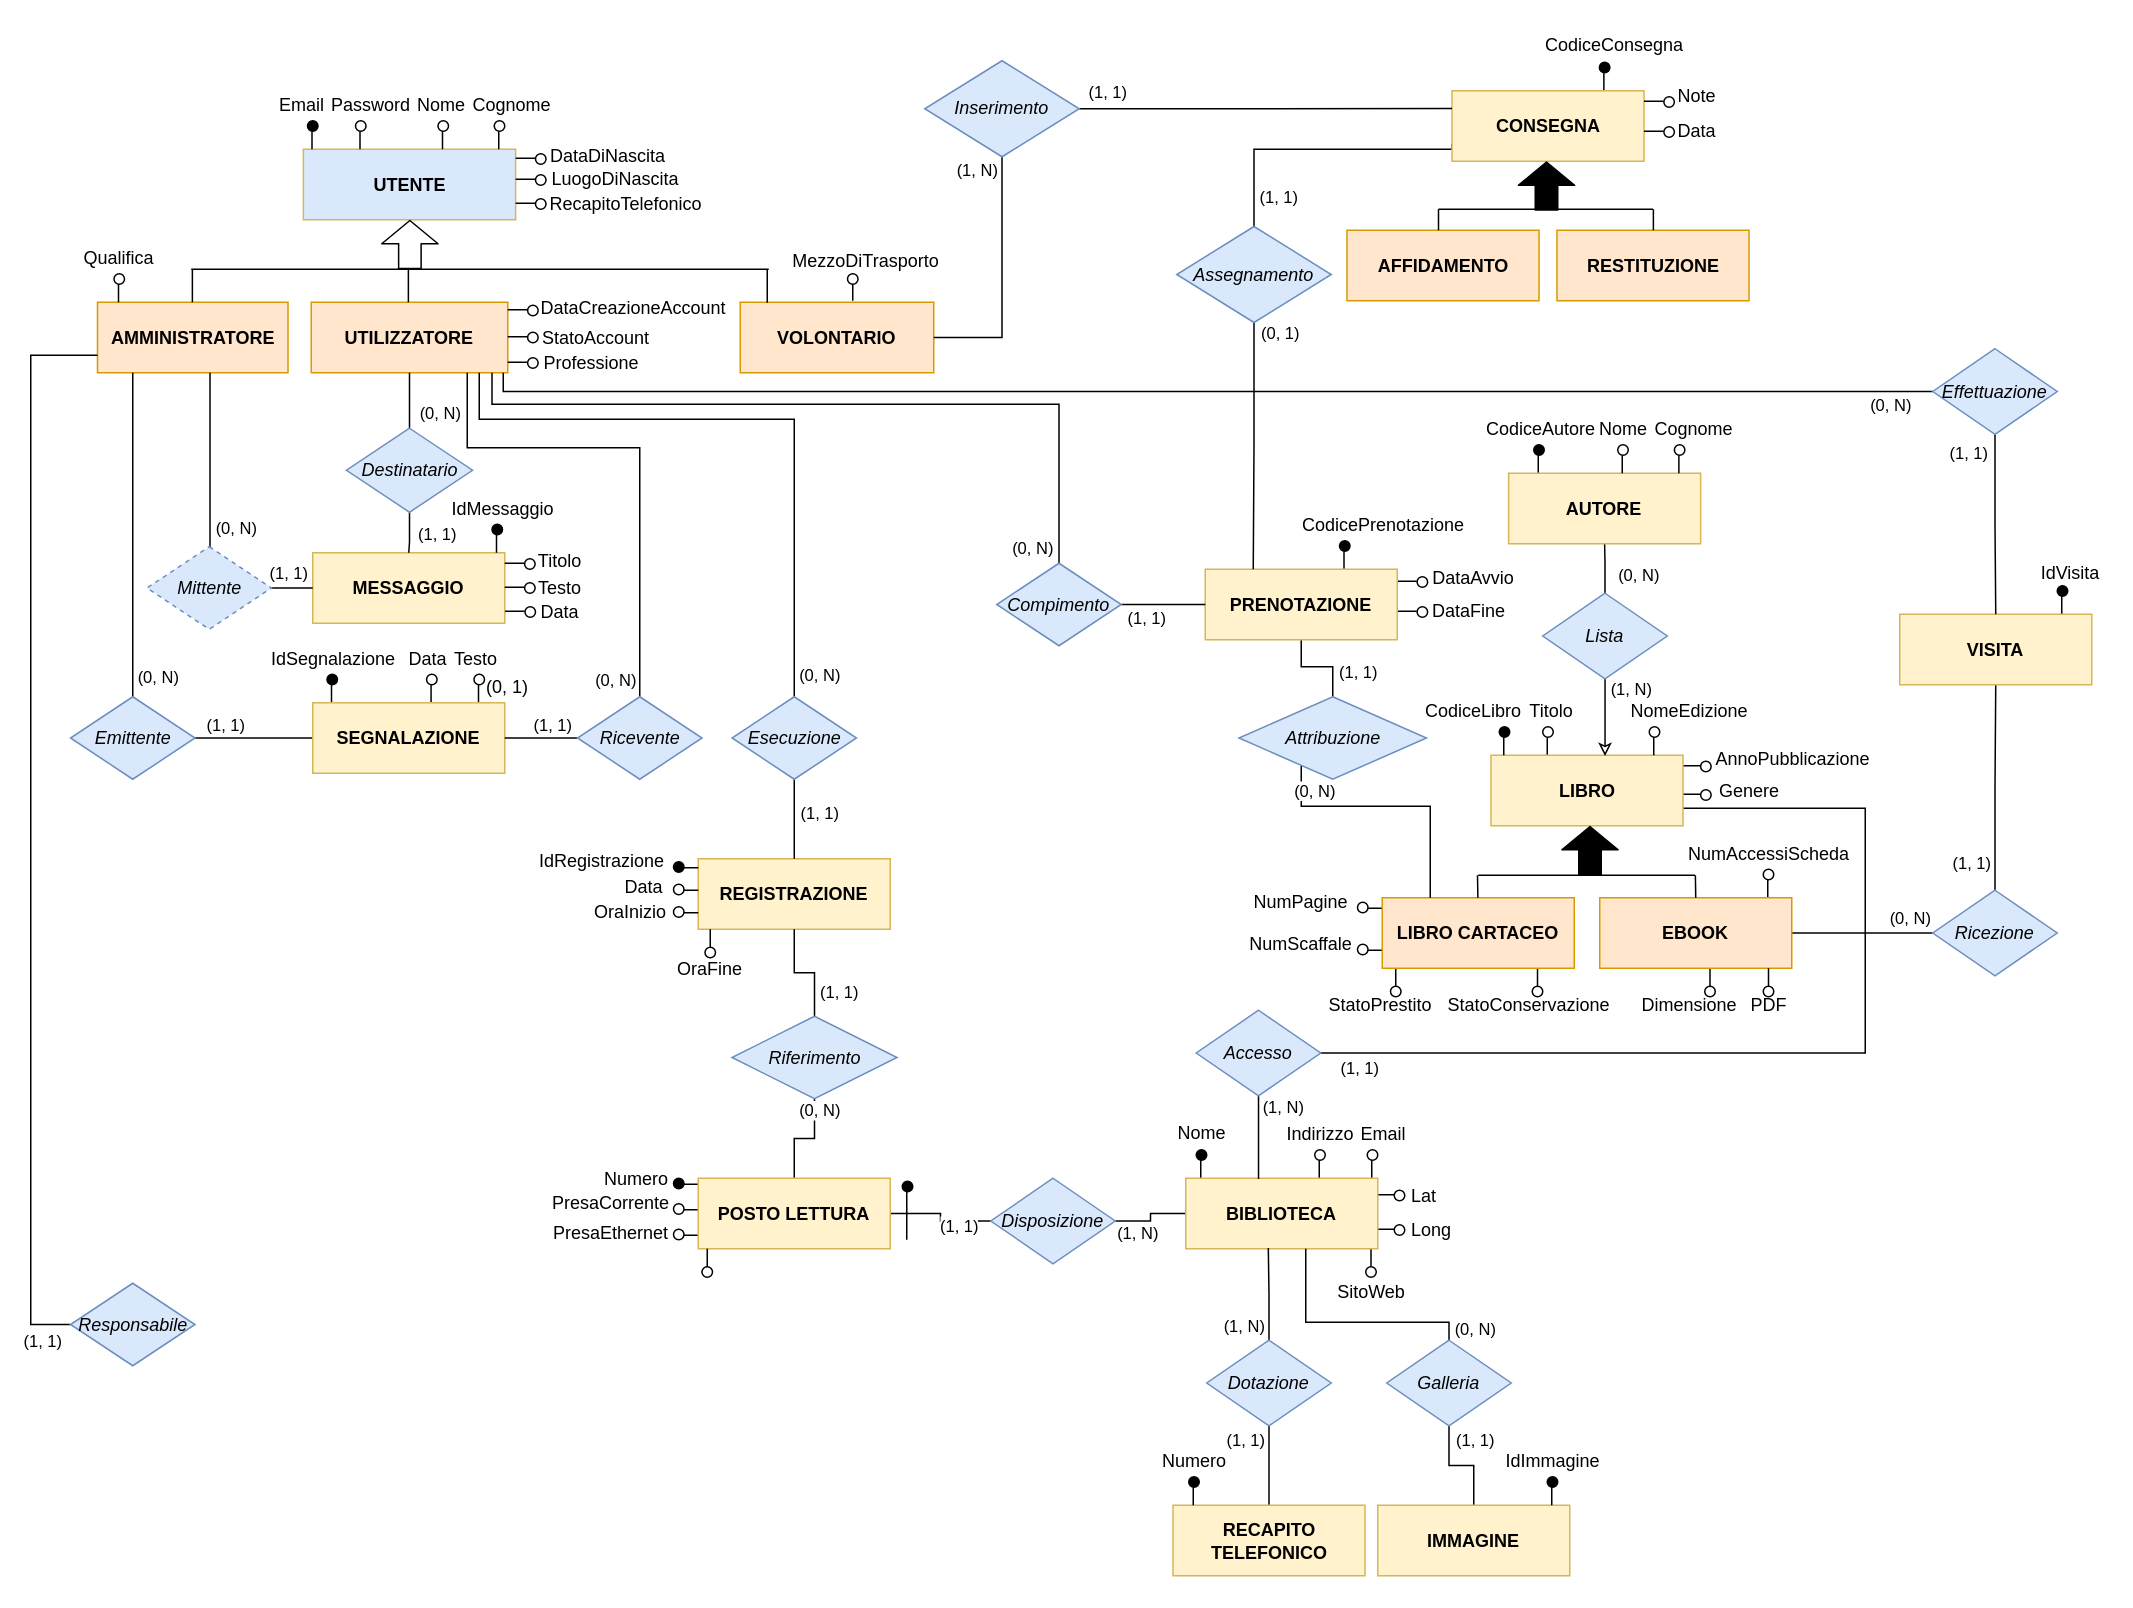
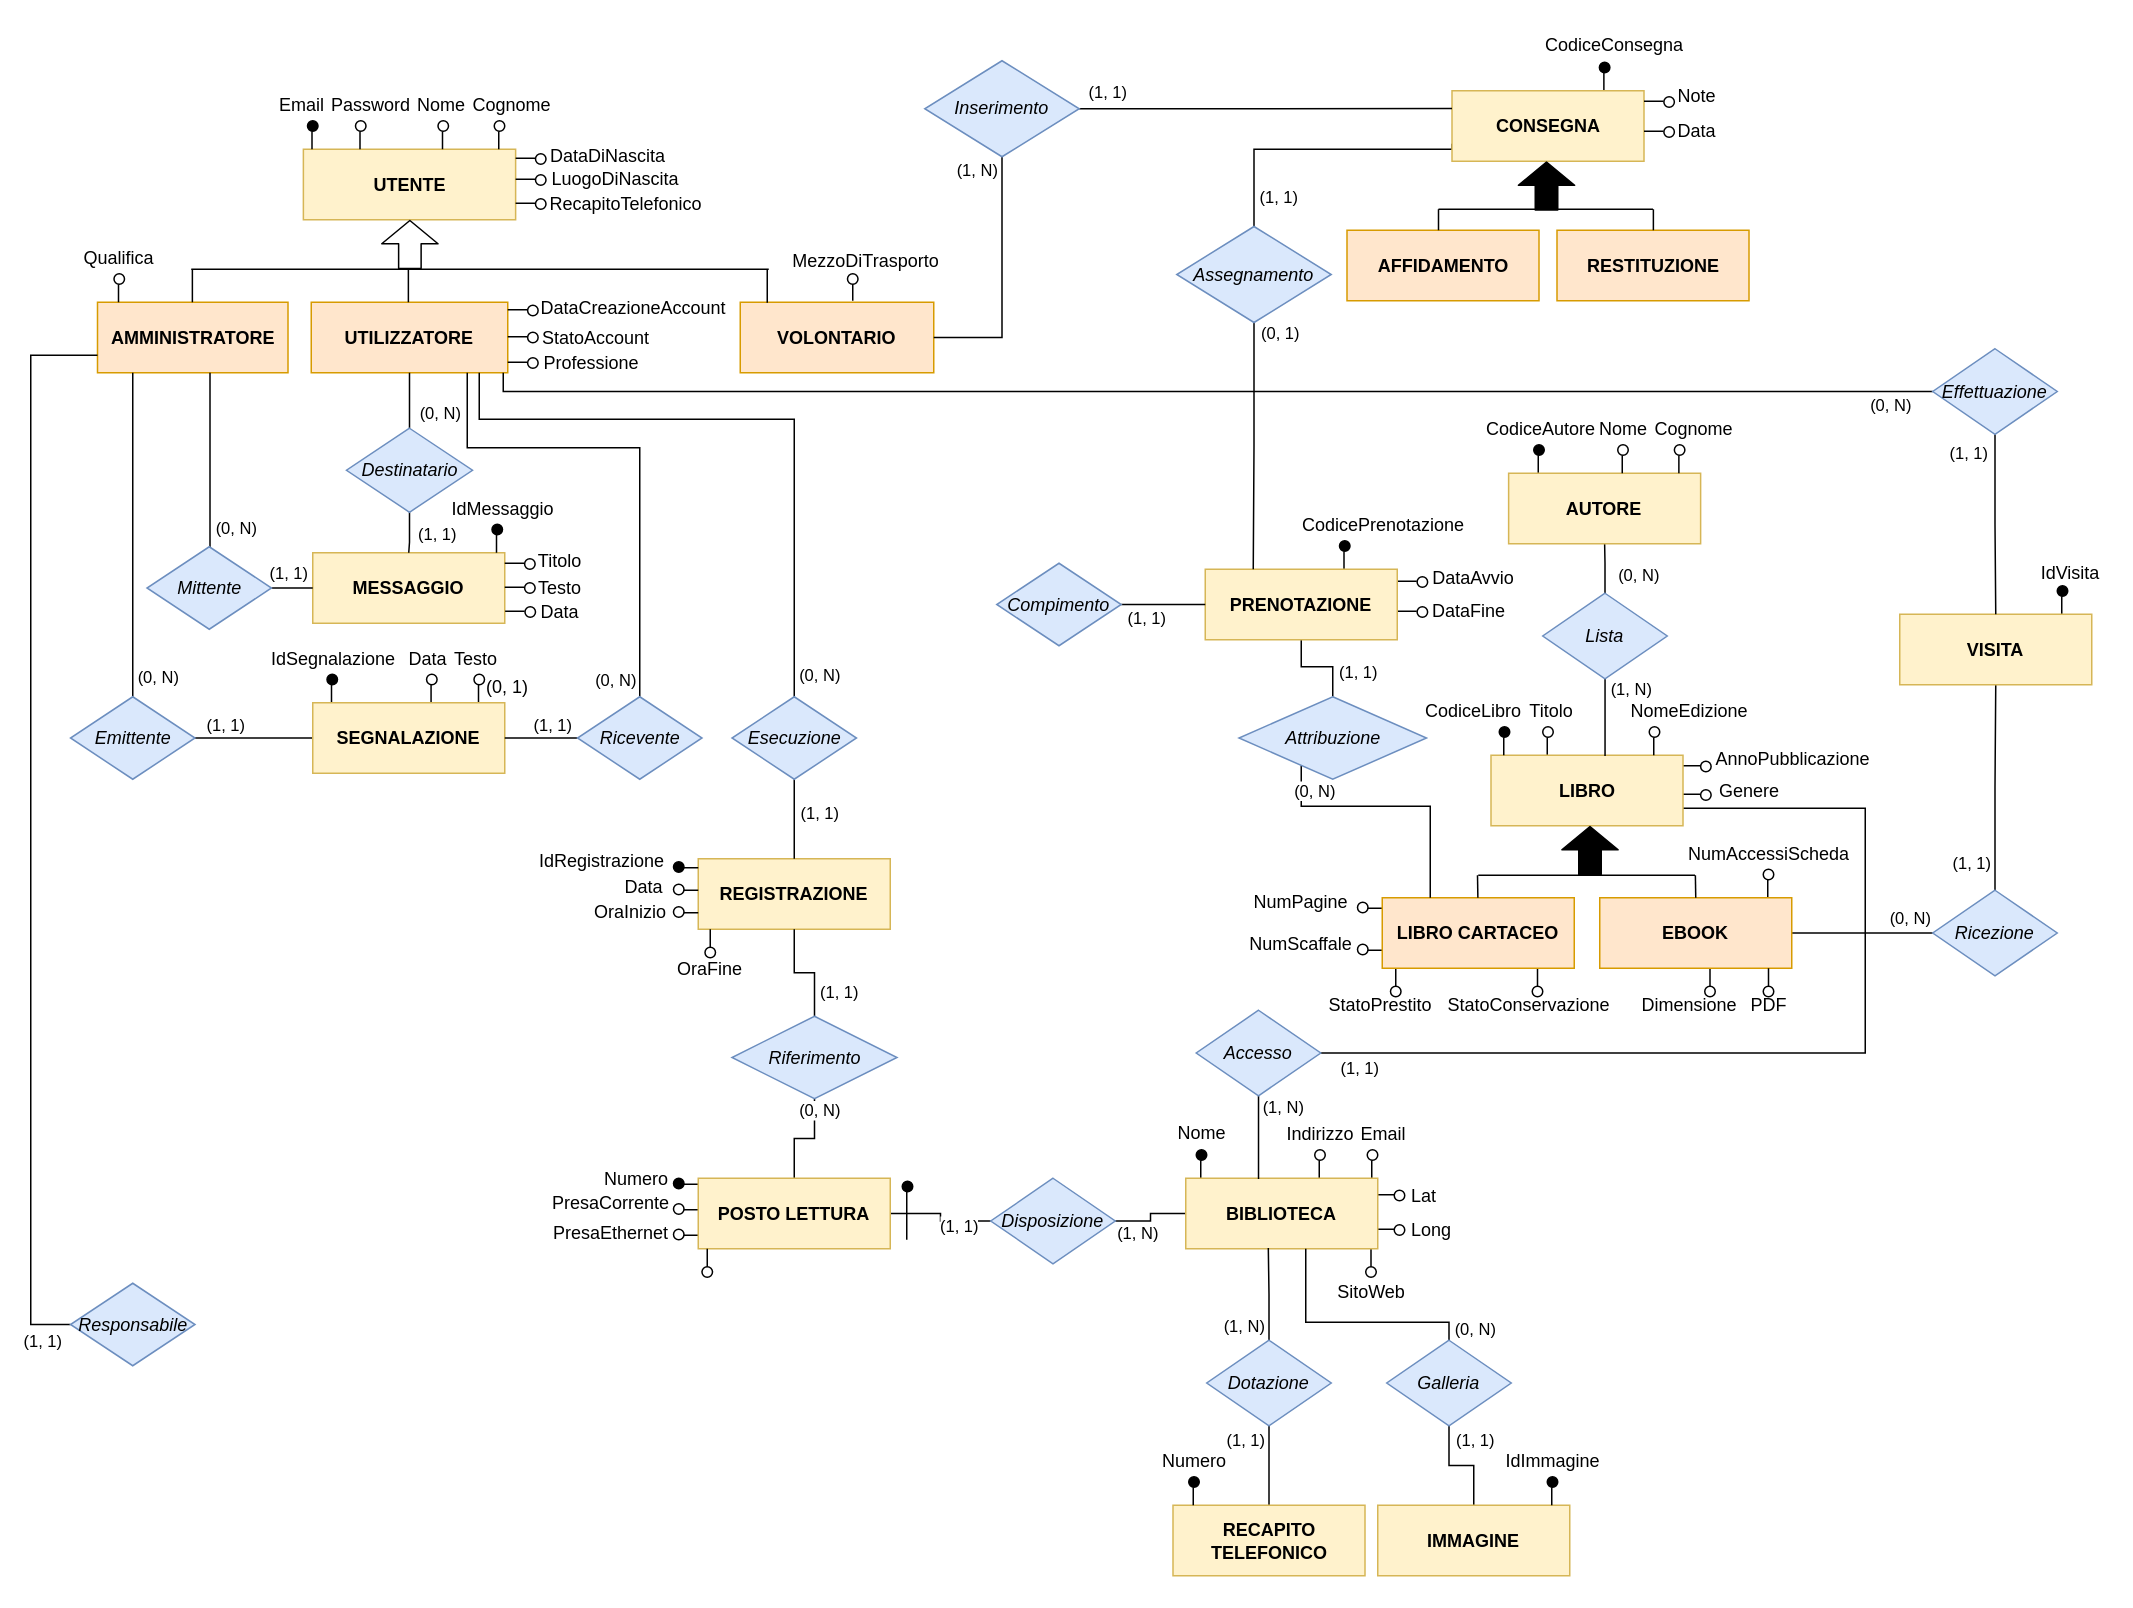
- <mxCell id="2" value="UTENTE" style="rounded=0;whiteSpace=wrap;html=1;fillColor=#dae8fc;strokeColor=#d6b656;fontStyle=1;" parent="1" vertex="1"><mxGeometry x="201.75" y="99" width="141.5" height="47" as="geometry" /></mxCell>
+ <mxCell id="2" value="UTENTE" style="rounded=0;whiteSpace=wrap;html=1;fillColor=#fff2cc;strokeColor=#d6b656;fontStyle=1" parent="1" vertex="1"><mxGeometry x="201.75" y="99" width="141.5" height="47" as="geometry" /></mxCell>
- <mxCell id="260" style="edgeStyle=orthogonalEdgeStyle;rounded=0;orthogonalLoop=1;jettySize=auto;html=1;endArrow=none;endFill=0;fillColor=#000000;entryX=0.92;entryY=1;entryDx=0;entryDy=0;entryPerimeter=0;" parent="1" source="262" target="5" edge="1"><mxGeometry relative="1" as="geometry"><mxPoint x="327" y="255" as="targetPoint" /><Array as="points"><mxPoint x="706" y="269" /><mxPoint x="327" y="269" /></Array></mxGeometry></mxCell>
- <mxCell id="261" value="(0, N)" style="edgeLabel;html=1;align=center;verticalAlign=middle;resizable=0;points=[];" parent="260" vertex="1" connectable="0"><mxGeometry x="-0.953" y="2" relative="1" as="geometry"><mxPoint x="-16.5" y="1" as="offset" /></mxGeometry></mxCell>
- <mxCell id="17" value="Mittente" style="rhombus;whiteSpace=wrap;html=1;fillColor=#dae8fc;strokeColor=#6c8ebf;fontStyle=2;dashed=1;" parent="1" vertex="1"><mxGeometry x="97.5" y="364" width="83" height="55" as="geometry" /></mxCell>
+ <mxCell id="17" value="Mittente" style="rhombus;whiteSpace=wrap;html=1;fillColor=#dae8fc;strokeColor=#6c8ebf;fontStyle=2" parent="1" vertex="1"><mxGeometry x="97.5" y="364" width="83" height="55" as="geometry" /></mxCell>
- <mxCell id="232" style="edgeStyle=orthogonalEdgeStyle;rounded=0;orthogonalLoop=1;jettySize=auto;html=1;entryX=0.594;entryY=0.011;entryDx=0;entryDy=0;entryPerimeter=0;endArrow=classic;endFill=0;fillColor=#000000;" parent="1" source="236" target="197" edge="1"><mxGeometry relative="1" as="geometry" /></mxCell>
+ <mxCell id="232" style="edgeStyle=orthogonalEdgeStyle;rounded=0;orthogonalLoop=1;jettySize=auto;html=1;entryX=0.594;entryY=0.011;entryDx=0;entryDy=0;entryPerimeter=0;endArrow=none;endFill=0;fillColor=#000000;" parent="1" source="236" target="197" edge="1"><mxGeometry relative="1" as="geometry" /></mxCell>
